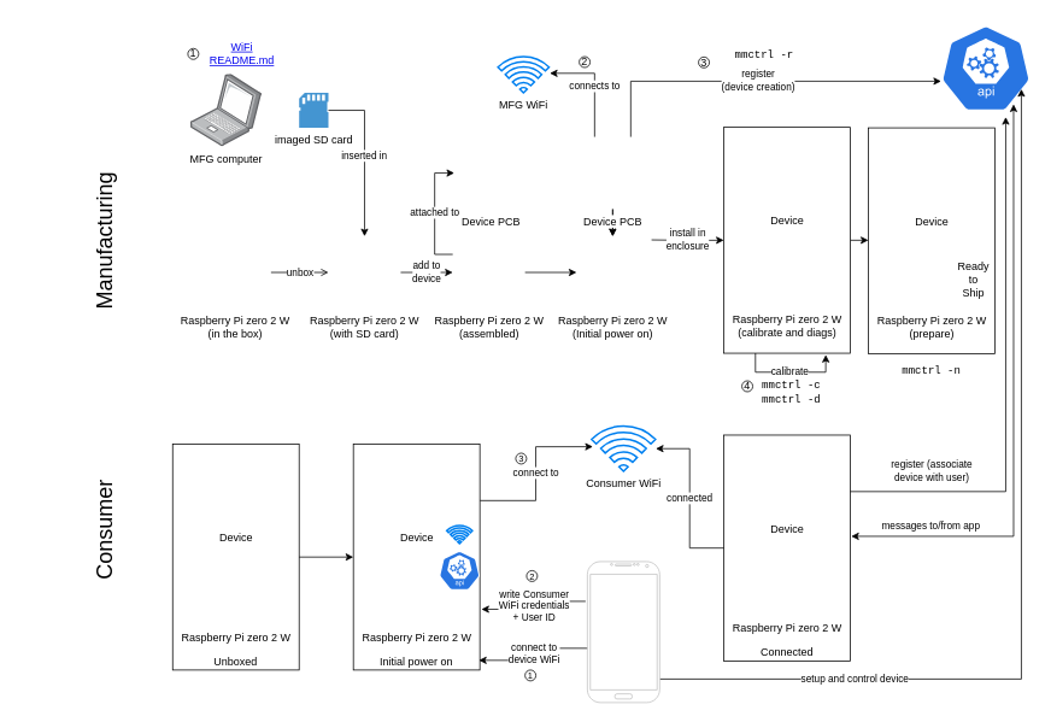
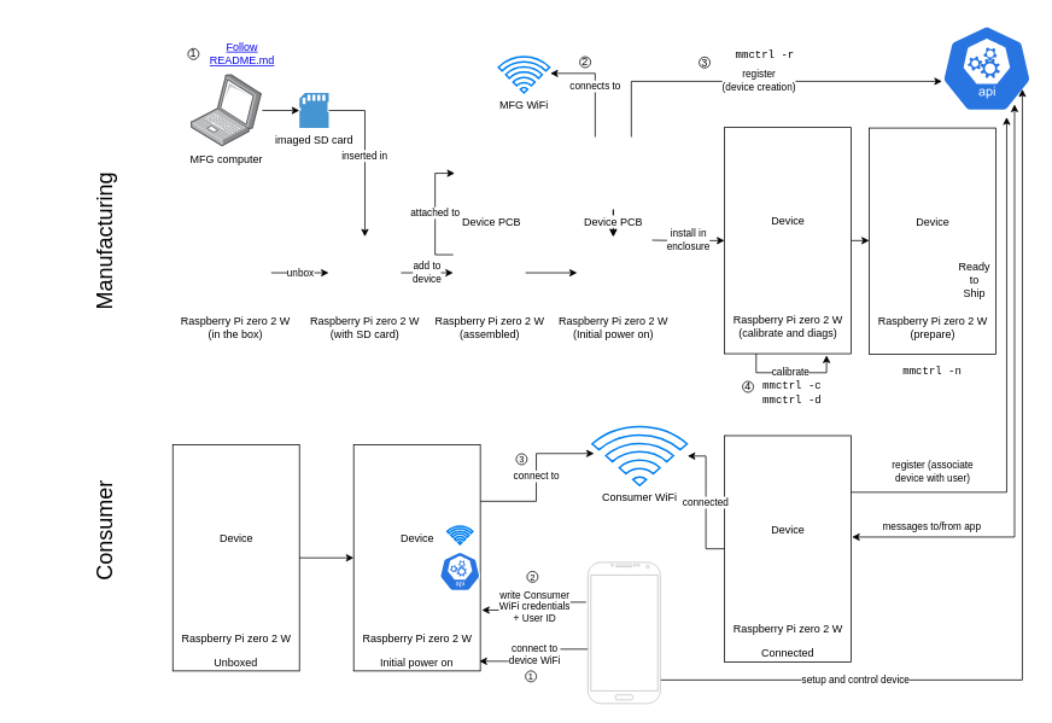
- <mxCell id="65" value="&lt;a href=&quot;https://source.cloud.google.com/mosquitomax-364012/MosquitoMax/+/master:device_controller/README.md&quot;&gt;WiFi README.md&lt;/a&gt;" style="text;html=1;strokeColor=none;fillColor=none;align=center;verticalAlign=middle;whiteSpace=wrap;rounded=0;" vertex="1" parent="1"><mxGeometry x="222" y="44.2" width="90" height="30" as="geometry" /></mxCell>
+ <mxCell id="65" value="&lt;a href=&quot;https://source.cloud.google.com/mosquitomax-364012/MosquitoMax/+/master:device_controller/README.md&quot;&gt;Follow README.md&lt;/a&gt;" style="text;html=1;strokeColor=none;fillColor=none;align=center;verticalAlign=middle;whiteSpace=wrap;rounded=0;" vertex="1" parent="1"><mxGeometry x="222" y="44.2" width="90" height="30" as="geometry" /></mxCell>
+ <mxCell id="4" style="edgeStyle=orthogonalEdgeStyle;rounded=0;orthogonalLoop=1;jettySize=auto;html=1;" edge="1" parent="1" source="5" target="9"><mxGeometry relative="1" as="geometry" /></mxCell>
- <mxCell id="2" value="unbox" style="edgeStyle=orthogonalEdgeStyle;rounded=0;orthogonalLoop=1;jettySize=auto;html=1;entryX=0;entryY=0.5;entryDx=0;entryDy=0;endArrow=open;" edge="1" parent="1" source="3" target="12"><mxGeometry relative="1" as="geometry" /></mxCell>
+ <mxCell id="2" value="unbox" style="edgeStyle=orthogonalEdgeStyle;rounded=0;orthogonalLoop=1;jettySize=auto;html=1;entryX=0;entryY=0.5;entryDx=0;entryDy=0;" edge="1" parent="1" source="3" target="12"><mxGeometry relative="1" as="geometry" /></mxCell>
- <mxCell id="32" value="Consumer WiFi" style="html=1;verticalLabelPosition=bottom;align=center;labelBackgroundColor=#ffffff;verticalAlign=top;strokeWidth=2;strokeColor=#0080F0;shadow=0;dashed=0;shape=mxgraph.ios7.icons.wifi;pointerEvents=1" vertex="1" parent="1"><mxGeometry x="653.65" y="471" width="70.72" height="50" as="geometry" /></mxCell>
+ <mxCell id="32" value="Consumer WiFi" style="html=1;verticalLabelPosition=bottom;align=center;labelBackgroundColor=#ffffff;verticalAlign=top;strokeWidth=2;strokeColor=#0080F0;shadow=0;dashed=0;shape=mxgraph.ios7.icons.wifi;pointerEvents=1" vertex="1" parent="1"><mxGeometry x="653.65" y="471" width="105" height="65" as="geometry" /></mxCell>
